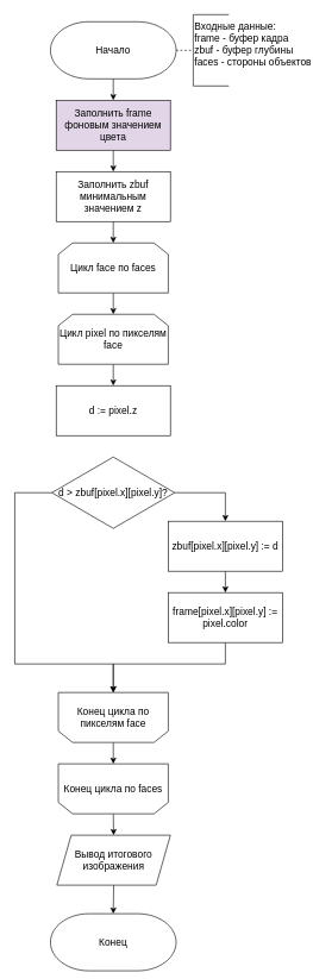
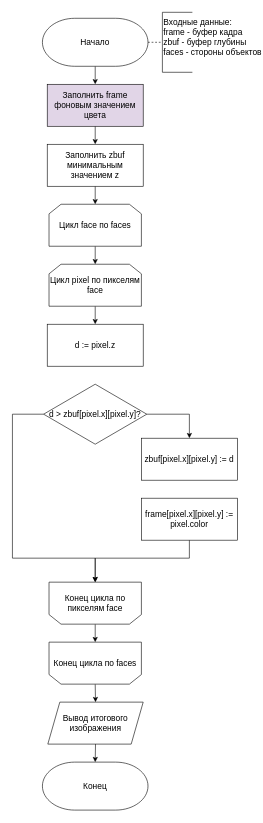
- <mxCell id="22" style="edgeStyle=none;html=1;exitX=0.5;exitY=1;exitDx=0;exitDy=0;entryX=0.5;entryY=0;entryDx=0;entryDy=0;fontSize=14;" edge="1" parent="1" source="23" target="25"><mxGeometry relative="1" as="geometry" /></mxCell>
- <mxCell id="28" value="&lt;font style=&quot;font-size: 14px;&quot;&gt;Конец&lt;/font&gt;" style="strokeWidth=1;html=1;shape=mxgraph.flowchart.terminator;whiteSpace=wrap;" vertex="1" parent="1"><mxGeometry x="70" y="1280" width="176" height="80" as="geometry" /></mxCell>
+ <mxCell id="28" value="&lt;font style=&quot;font-size: 14px;&quot;&gt;Конец&lt;/font&gt;" style="strokeWidth=1;html=1;shape=mxgraph.flowchart.terminator;whiteSpace=wrap;" vertex="1" parent="1"><mxGeometry x="70" y="1270" width="176" height="80" as="geometry" /></mxCell>
